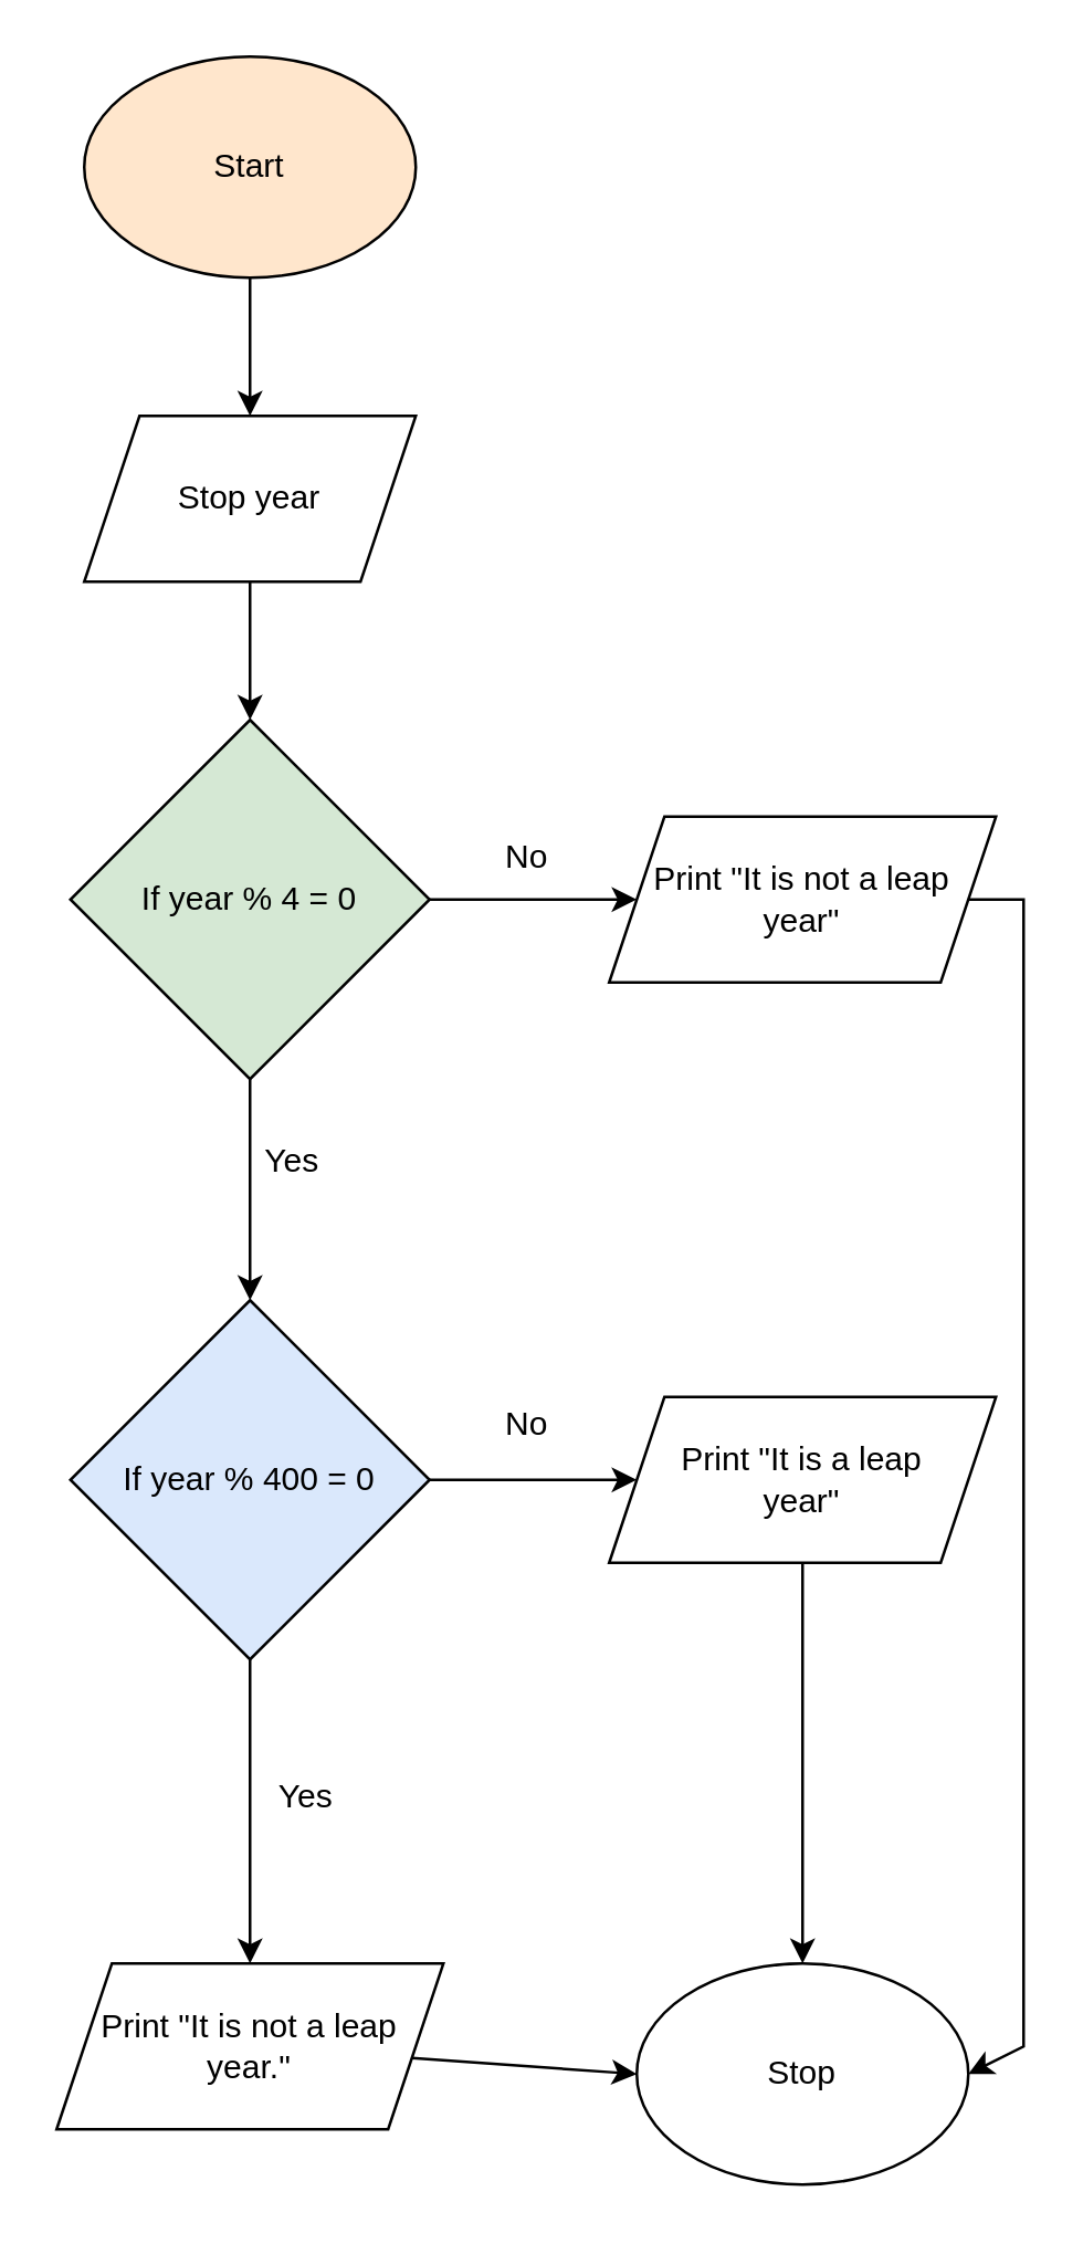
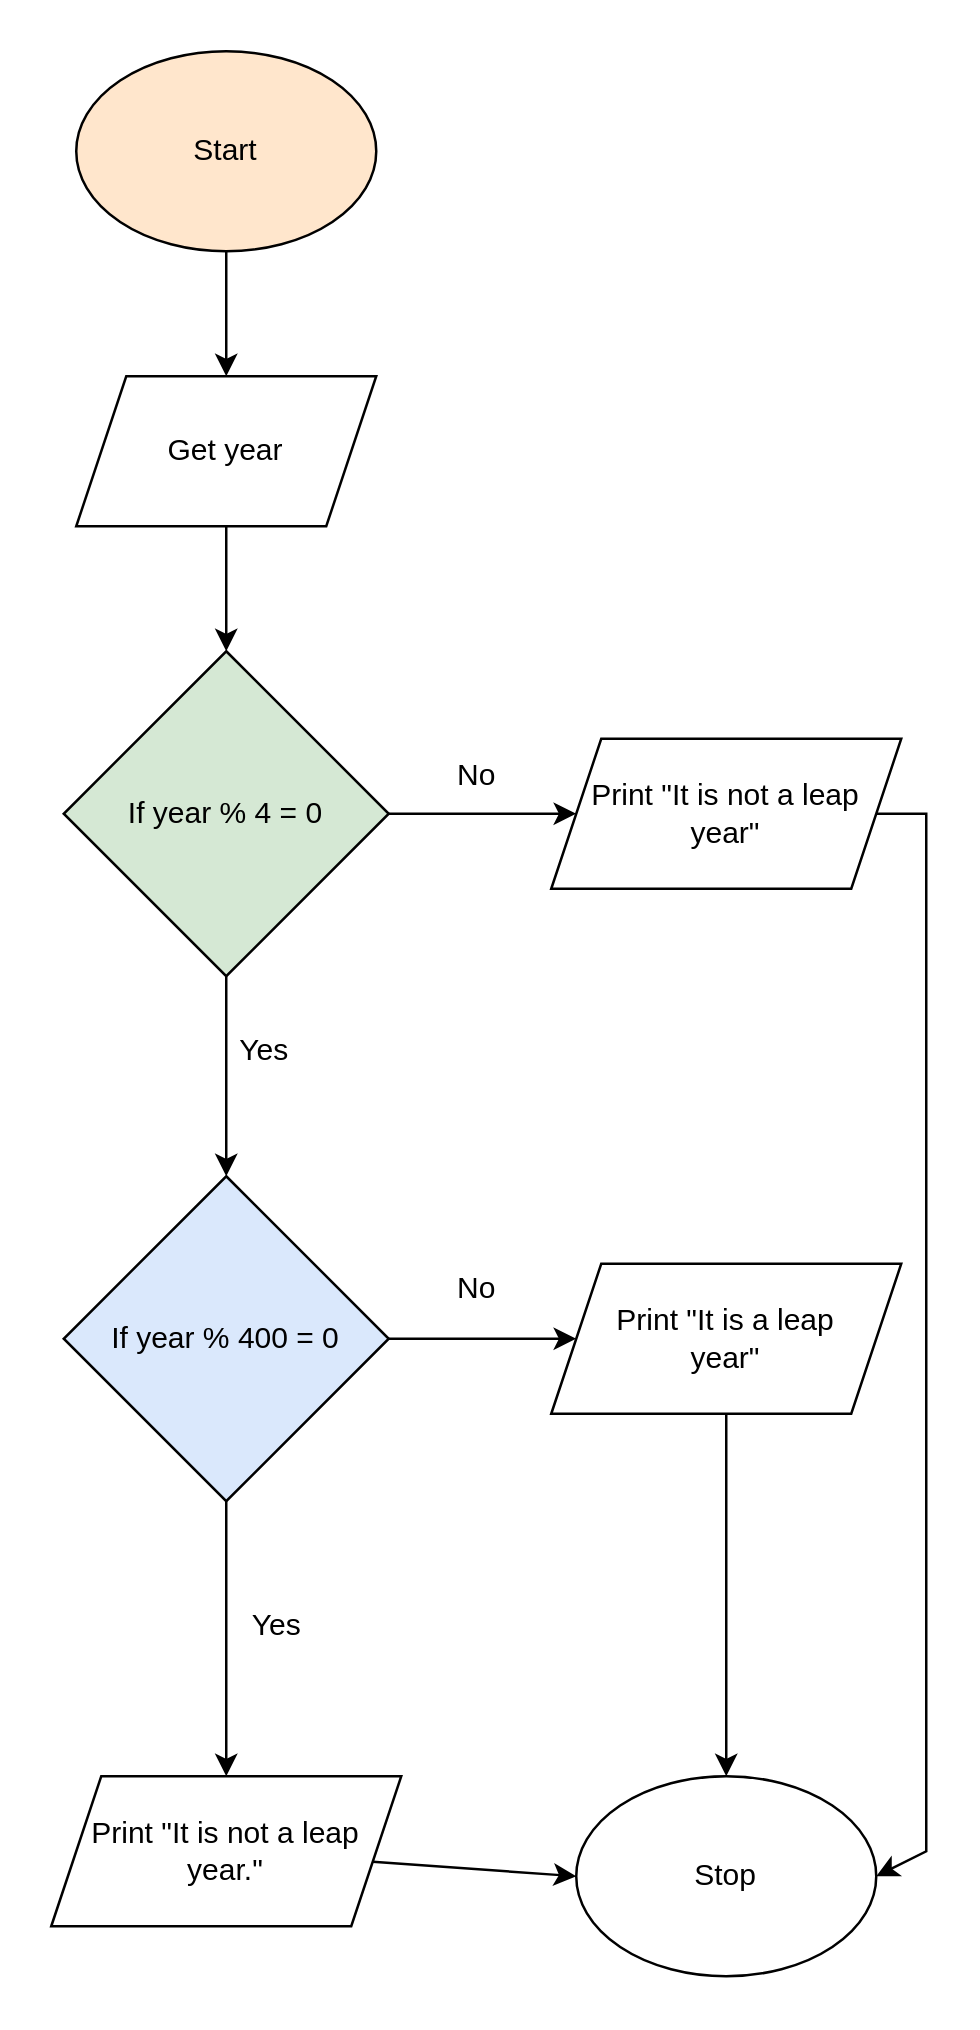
- <mxCell id="13" value="Stop year" style="shape=parallelogram;perimeter=parallelogramPerimeter;whiteSpace=wrap;html=1;fixedSize=1;" vertex="1" parent="1"><mxGeometry x="30" y="150" width="120" height="60" as="geometry" /></mxCell>
+ <mxCell id="13" value="Get year" style="shape=parallelogram;perimeter=parallelogramPerimeter;whiteSpace=wrap;html=1;fixedSize=1;" vertex="1" parent="1"><mxGeometry x="30" y="150" width="120" height="60" as="geometry" /></mxCell>
